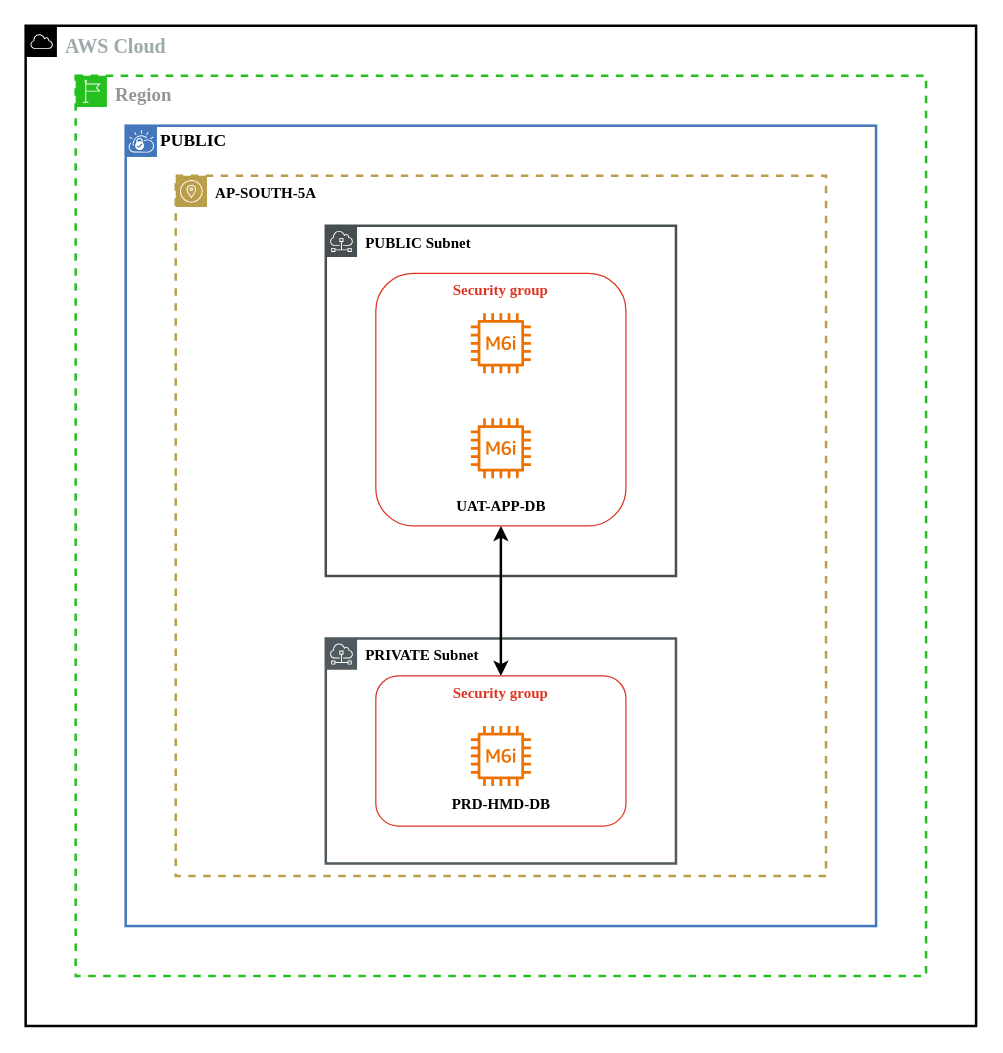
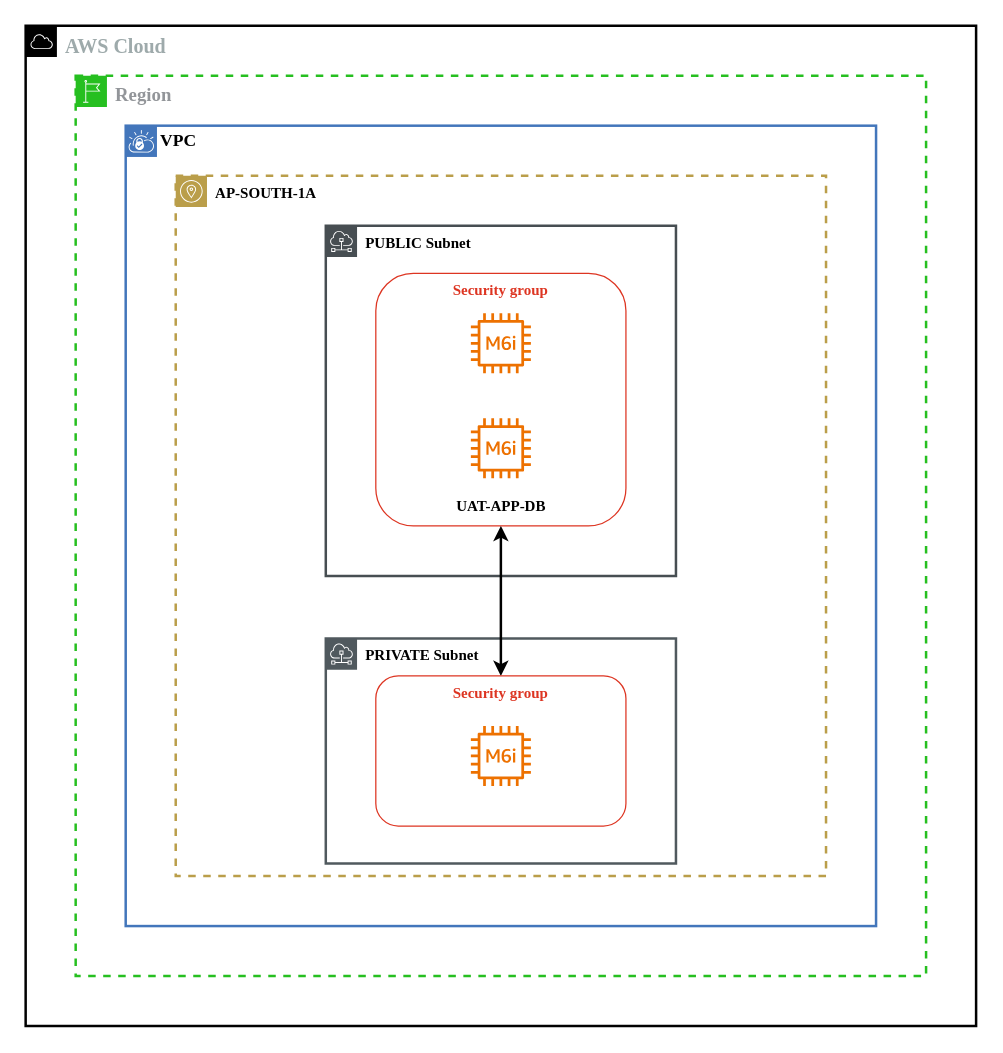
- <mxCell id="4" value="&lt;font face=&quot;Times New Roman&quot; style=&quot;font-size: 14px;&quot;&gt;&lt;b&gt;PUBLIC&lt;/b&gt;&lt;/font&gt;" style="shape=mxgraph.ibm.box;prType=vpc;fontStyle=0;verticalAlign=top;align=left;spacingLeft=32;spacingTop=4;fillColor=none;rounded=0;whiteSpace=wrap;html=1;strokeColor=#4376BB;strokeWidth=2;dashed=0;container=1;spacing=-4;collapsible=0;expand=0;recursiveResize=0;" vertex="1" parent="1"><mxGeometry x="100" y="100" width="600" height="640" as="geometry" /></mxCell>
+ <mxCell id="4" value="&lt;font face=&quot;Times New Roman&quot; style=&quot;font-size: 14px;&quot;&gt;&lt;b&gt;VPC&lt;/b&gt;&lt;/font&gt;" style="shape=mxgraph.ibm.box;prType=vpc;fontStyle=0;verticalAlign=top;align=left;spacingLeft=32;spacingTop=4;fillColor=none;rounded=0;whiteSpace=wrap;html=1;strokeColor=#4376BB;strokeWidth=2;dashed=0;container=1;spacing=-4;collapsible=0;expand=0;recursiveResize=0;" vertex="1" parent="1"><mxGeometry x="100" y="100" width="600" height="640" as="geometry" /></mxCell>
- <mxCell id="5" value="&lt;font face=&quot;Times New Roman&quot; color=&quot;#000000&quot;&gt;&lt;b&gt;AP-SOUTH-5A&lt;/b&gt;&lt;/font&gt;" style="sketch=0;outlineConnect=0;gradientColor=none;html=1;whiteSpace=wrap;fontSize=12;fontStyle=0;shape=mxgraph.aws4.group;grIcon=mxgraph.aws4.group_availability_zone;strokeColor=#BA9E4A;fillColor=none;verticalAlign=top;align=left;spacingLeft=30;fontColor=#545B64;dashed=1;strokeWidth=2;perimeterSpacing=0;" vertex="1" parent="4"><mxGeometry x="40" y="40" width="520" height="560" as="geometry" /></mxCell>
+ <mxCell id="5" value="&lt;font face=&quot;Times New Roman&quot; color=&quot;#000000&quot;&gt;&lt;b&gt;AP-SOUTH-1A&lt;/b&gt;&lt;/font&gt;" style="sketch=0;outlineConnect=0;gradientColor=none;html=1;whiteSpace=wrap;fontSize=12;fontStyle=0;shape=mxgraph.aws4.group;grIcon=mxgraph.aws4.group_availability_zone;strokeColor=#BA9E4A;fillColor=none;verticalAlign=top;align=left;spacingLeft=30;fontColor=#545B64;dashed=1;strokeWidth=2;perimeterSpacing=0;" vertex="1" parent="4"><mxGeometry x="40" y="40" width="520" height="560" as="geometry" /></mxCell>
- <mxCell id="14" value="&lt;font face=&quot;Times New Roman&quot;&gt;&lt;b&gt;PRD-HMD-DB&lt;/b&gt;&lt;/font&gt;" style="text;html=1;align=center;verticalAlign=middle;resizable=0;points=[];autosize=1;strokeColor=none;fillColor=none;" vertex="1" parent="4"><mxGeometry x="250" y="528" width="100" height="30" as="geometry" /></mxCell>
